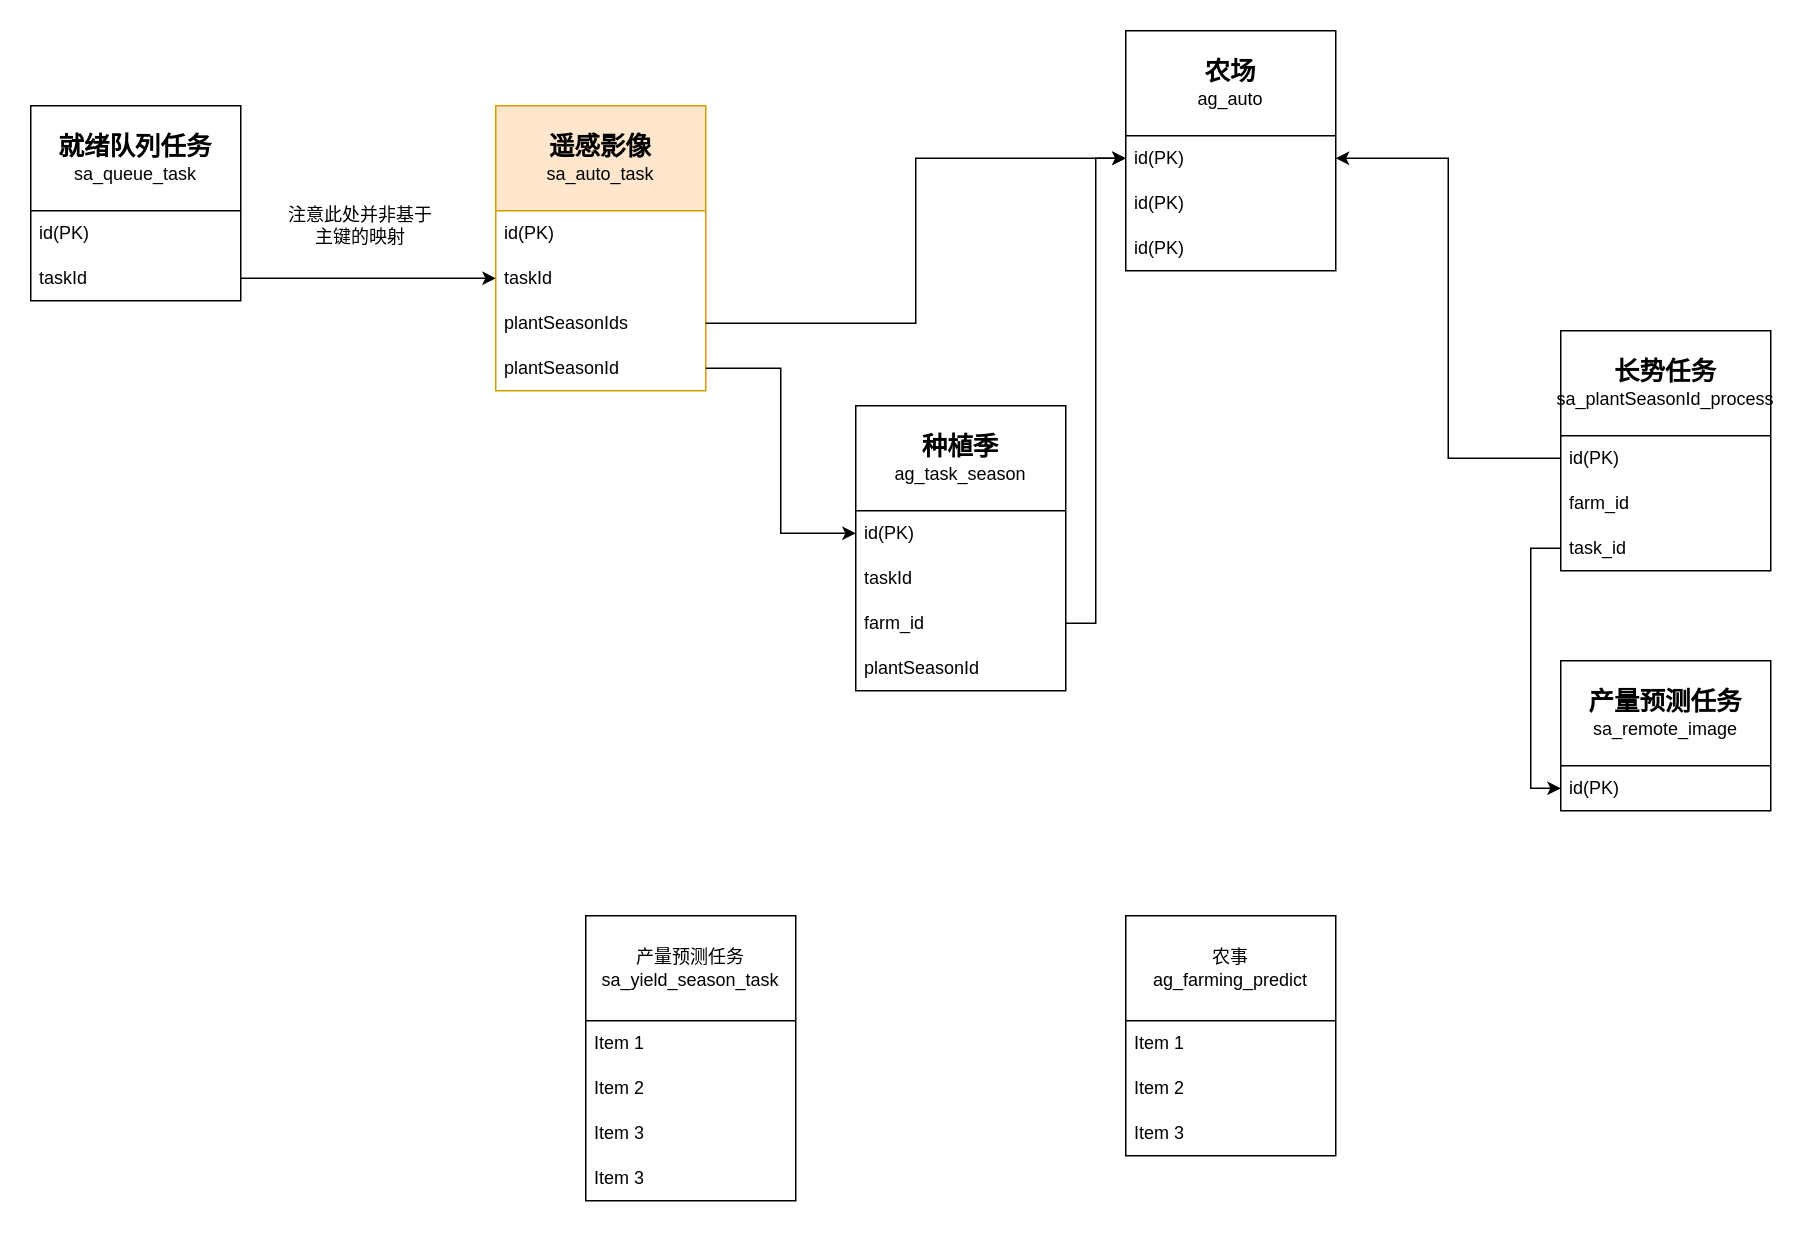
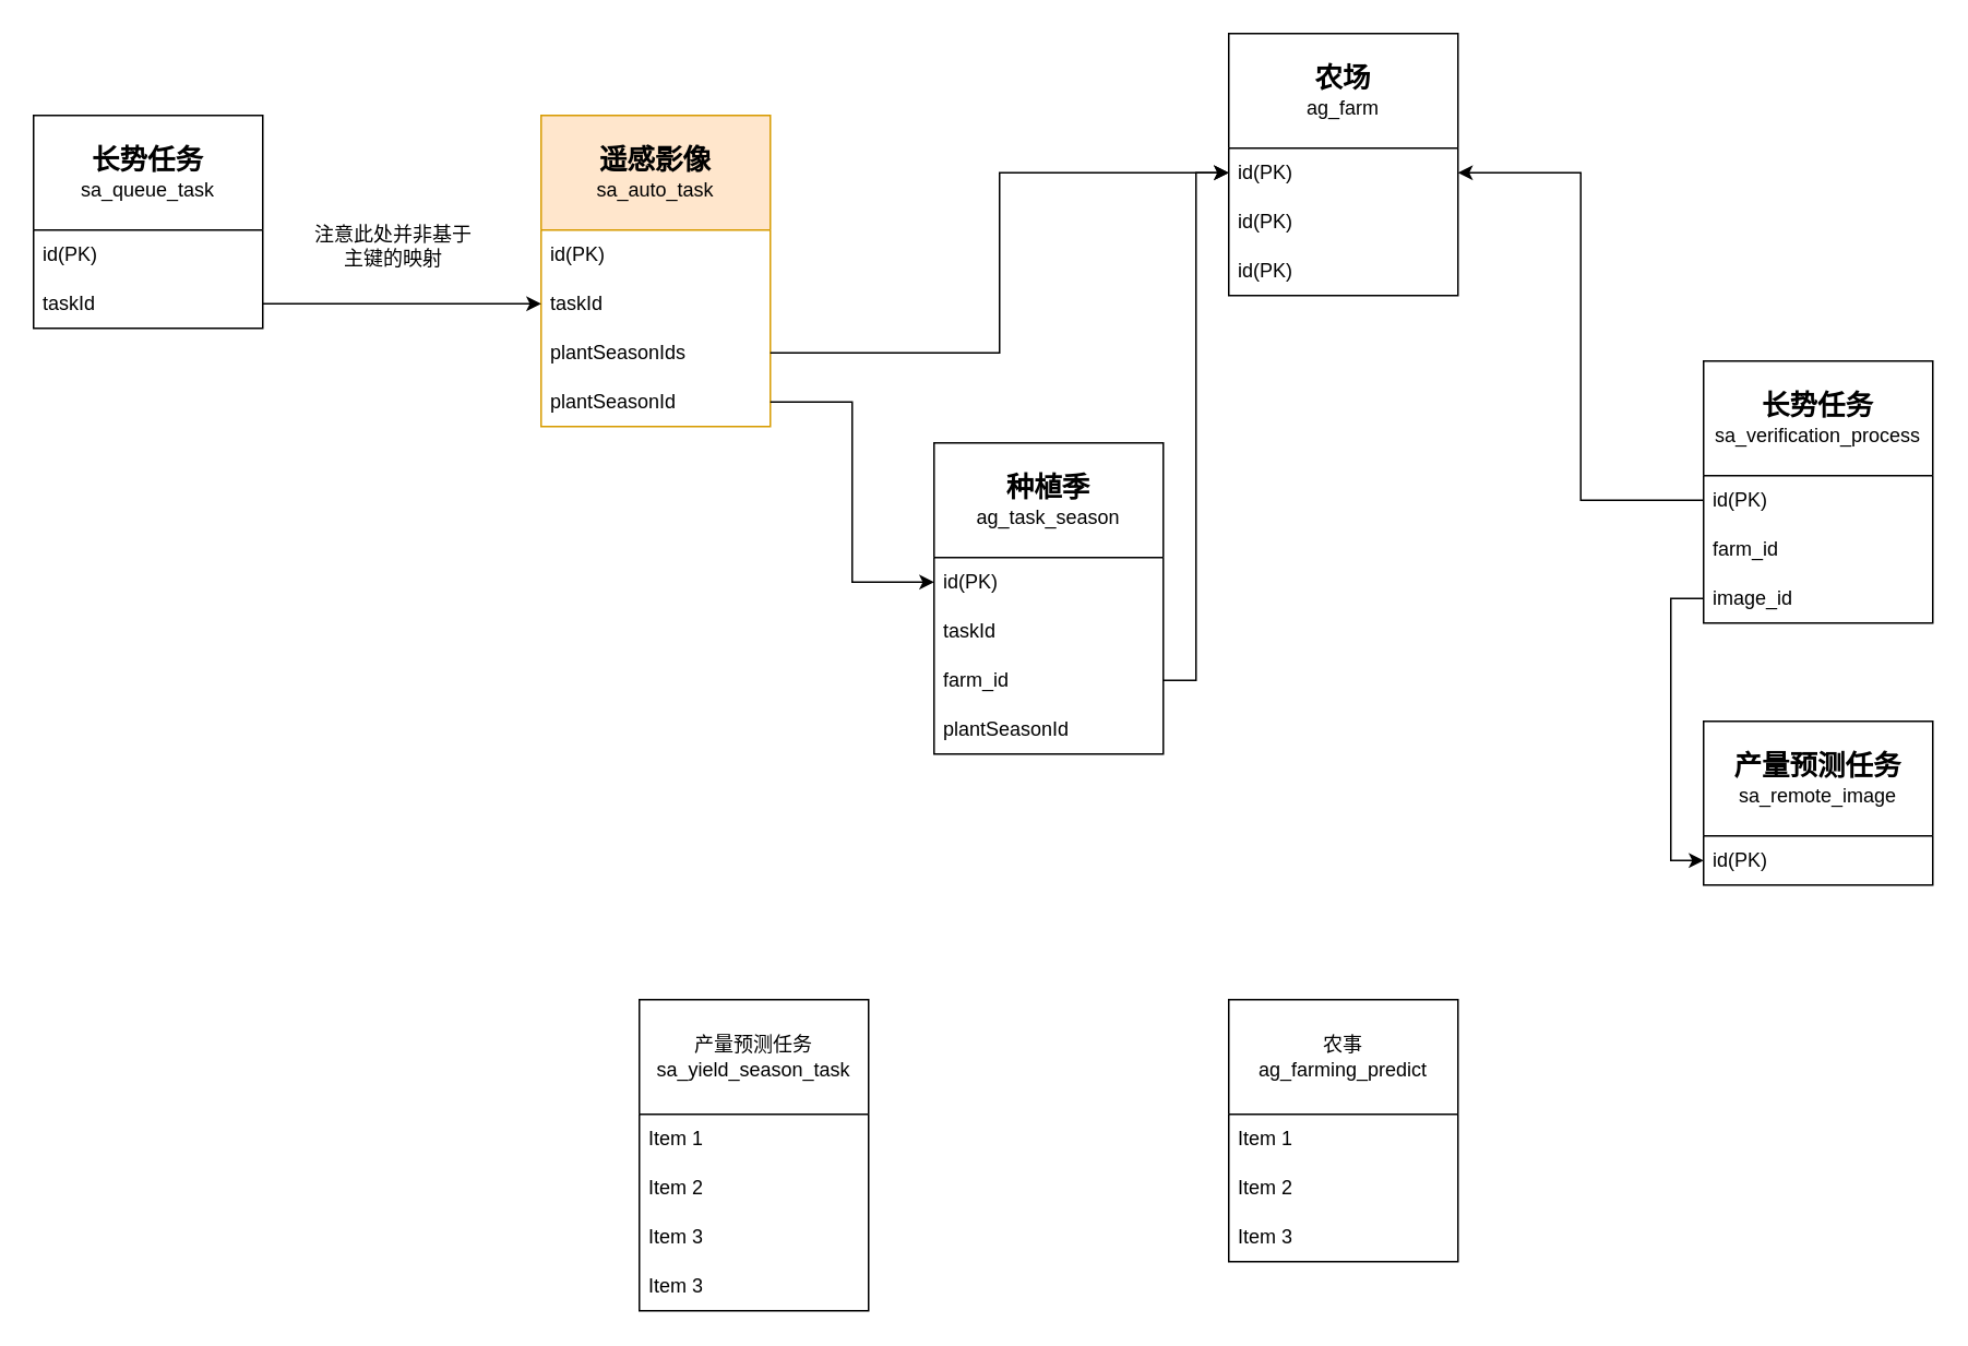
- <mxCell id="21" value="&lt;span style=&quot;font-size: 17px;&quot;&gt;&lt;b&gt;农场&lt;/b&gt;&lt;/span&gt;&lt;br&gt;&lt;div&gt;ag_auto&lt;/div&gt;" style="swimlane;fontStyle=0;childLayout=stackLayout;horizontal=1;startSize=70;horizontalStack=0;resizeParent=1;resizeParentMax=0;resizeLast=0;collapsible=1;marginBottom=0;whiteSpace=wrap;html=1;" vertex="1" parent="1"><mxGeometry x="750" y="20" width="140" height="160" as="geometry" /></mxCell>
+ <mxCell id="21" value="&lt;span style=&quot;font-size: 17px;&quot;&gt;&lt;b&gt;农场&lt;/b&gt;&lt;/span&gt;&lt;br&gt;&lt;div&gt;ag_farm&lt;/div&gt;" style="swimlane;fontStyle=0;childLayout=stackLayout;horizontal=1;startSize=70;horizontalStack=0;resizeParent=1;resizeParentMax=0;resizeLast=0;collapsible=1;marginBottom=0;whiteSpace=wrap;html=1;" vertex="1" parent="1"><mxGeometry x="750" y="20" width="140" height="160" as="geometry" /></mxCell>
- <mxCell id="9" value="&lt;font style=&quot;font-size: 17px;&quot;&gt;&lt;b&gt;就绪队列任务&lt;/b&gt;&lt;/font&gt;&lt;div&gt;sa_queue_task&lt;/div&gt;" style="swimlane;fontStyle=0;childLayout=stackLayout;horizontal=1;startSize=70;horizontalStack=0;resizeParent=1;resizeParentMax=0;resizeLast=0;collapsible=1;marginBottom=0;whiteSpace=wrap;html=1;" vertex="1" parent="1"><mxGeometry x="20" y="70" width="140" height="130" as="geometry" /></mxCell>
+ <mxCell id="9" value="&lt;font style=&quot;font-size: 17px;&quot;&gt;&lt;b&gt;长势任务&lt;/b&gt;&lt;/font&gt;&lt;div&gt;sa_queue_task&lt;/div&gt;" style="swimlane;fontStyle=0;childLayout=stackLayout;horizontal=1;startSize=70;horizontalStack=0;resizeParent=1;resizeParentMax=0;resizeLast=0;collapsible=1;marginBottom=0;whiteSpace=wrap;html=1;" vertex="1" parent="1"><mxGeometry x="20" y="70" width="140" height="130" as="geometry" /></mxCell>
- <mxCell id="33" value="&lt;span style=&quot;font-size: 17px;&quot;&gt;&lt;b&gt;长势任务&lt;/b&gt;&lt;/span&gt;&lt;br&gt;&lt;div&gt;&lt;span style=&quot;text-align: left;&quot;&gt;sa_plantSeasonId_process&lt;/span&gt;&lt;br&gt;&lt;/div&gt;" style="swimlane;fontStyle=0;childLayout=stackLayout;horizontal=1;startSize=70;horizontalStack=0;resizeParent=1;resizeParentMax=0;resizeLast=0;collapsible=1;marginBottom=0;whiteSpace=wrap;html=1;" vertex="1" parent="1"><mxGeometry x="1040" y="220" width="140" height="160" as="geometry" /></mxCell>
+ <mxCell id="33" value="&lt;span style=&quot;font-size: 17px;&quot;&gt;&lt;b&gt;长势任务&lt;/b&gt;&lt;/span&gt;&lt;br&gt;&lt;div&gt;&lt;span style=&quot;text-align: left;&quot;&gt;sa_verification_process&lt;/span&gt;&lt;br&gt;&lt;/div&gt;" style="swimlane;fontStyle=0;childLayout=stackLayout;horizontal=1;startSize=70;horizontalStack=0;resizeParent=1;resizeParentMax=0;resizeLast=0;collapsible=1;marginBottom=0;whiteSpace=wrap;html=1;" vertex="1" parent="1"><mxGeometry x="1040" y="220" width="140" height="160" as="geometry" /></mxCell>
- <mxCell id="36" value="task_id" style="text;strokeColor=none;fillColor=none;align=left;verticalAlign=middle;spacingLeft=4;spacingRight=4;overflow=hidden;points=[[0,0.5],[1,0.5]];portConstraint=eastwest;rotatable=0;whiteSpace=wrap;html=1;" vertex="1" parent="33"><mxGeometry y="130" width="140" height="30" as="geometry" /></mxCell>
+ <mxCell id="36" value="image_id" style="text;strokeColor=none;fillColor=none;align=left;verticalAlign=middle;spacingLeft=4;spacingRight=4;overflow=hidden;points=[[0,0.5],[1,0.5]];portConstraint=eastwest;rotatable=0;whiteSpace=wrap;html=1;" vertex="1" parent="33"><mxGeometry y="130" width="140" height="30" as="geometry" /></mxCell>
